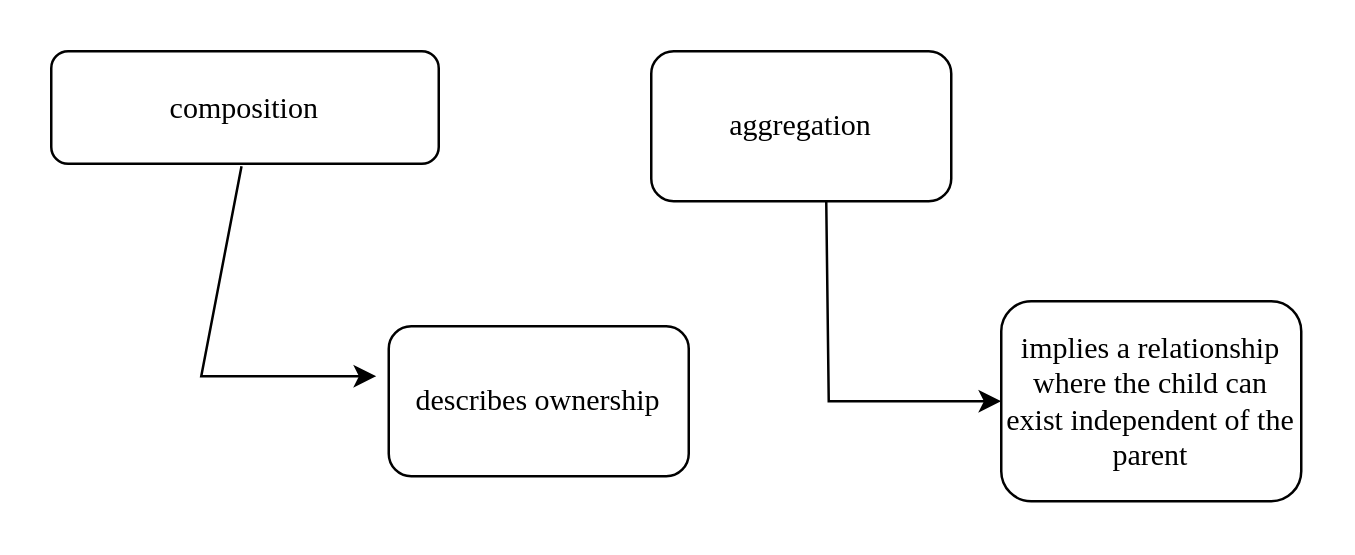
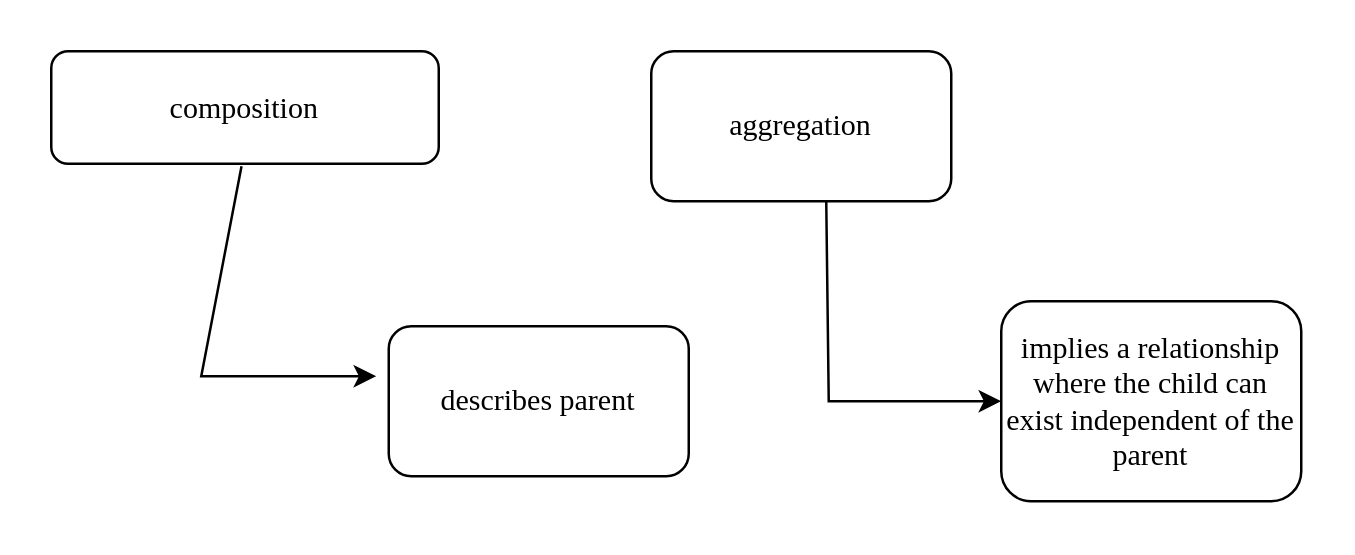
- <mxCell id="5" value="describes ownership" style="rounded=1;whiteSpace=wrap;html=1;fontFamily=Karla;fontSource=https%3A%2F%2Ffonts.googleapis.com%2Fcss%3Ffamily%3DKarla;" vertex="1" parent="1"><mxGeometry x="155" y="130" width="120" height="60" as="geometry" /></mxCell>
+ <mxCell id="5" value="describes parent" style="rounded=1;whiteSpace=wrap;html=1;fontFamily=Karla;fontSource=https%3A%2F%2Ffonts.googleapis.com%2Fcss%3Ffamily%3DKarla;" vertex="1" parent="1"><mxGeometry x="155" y="130" width="120" height="60" as="geometry" /></mxCell>
